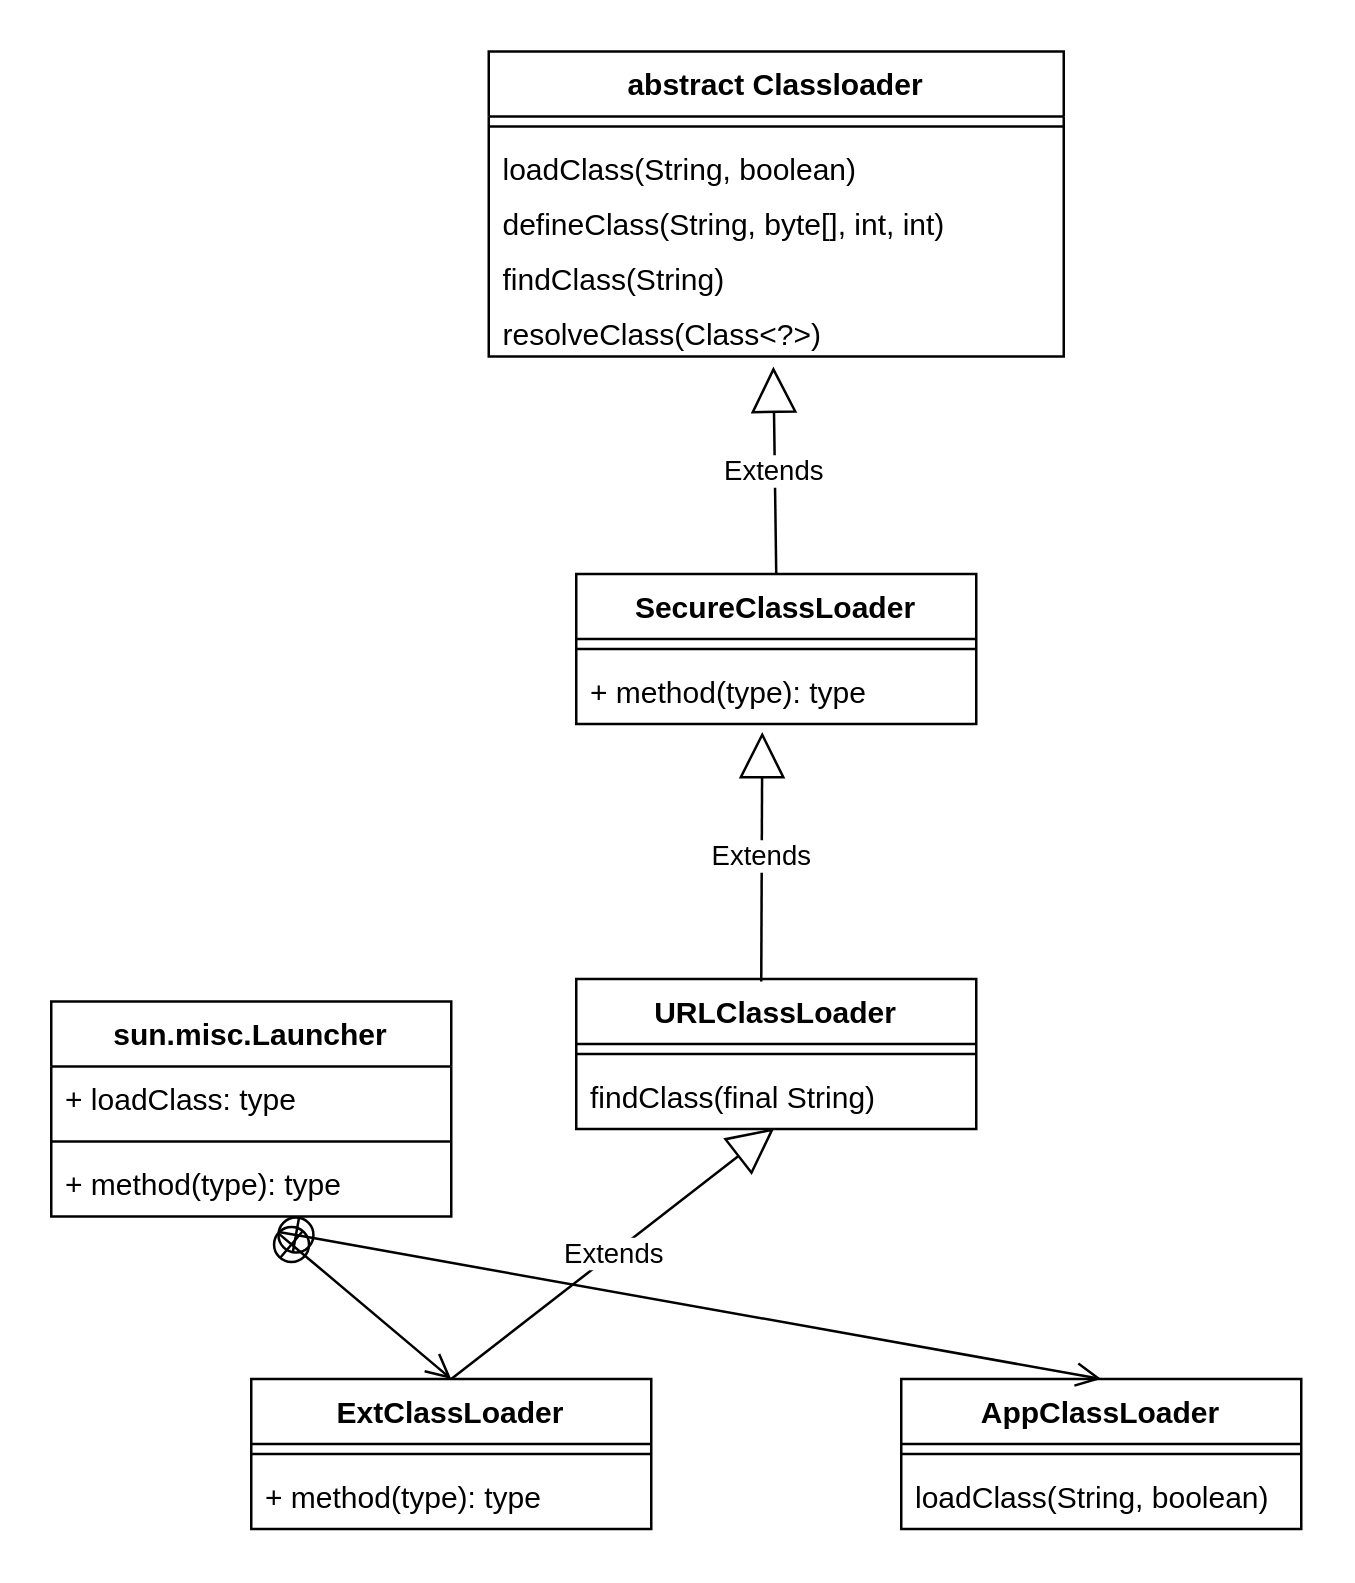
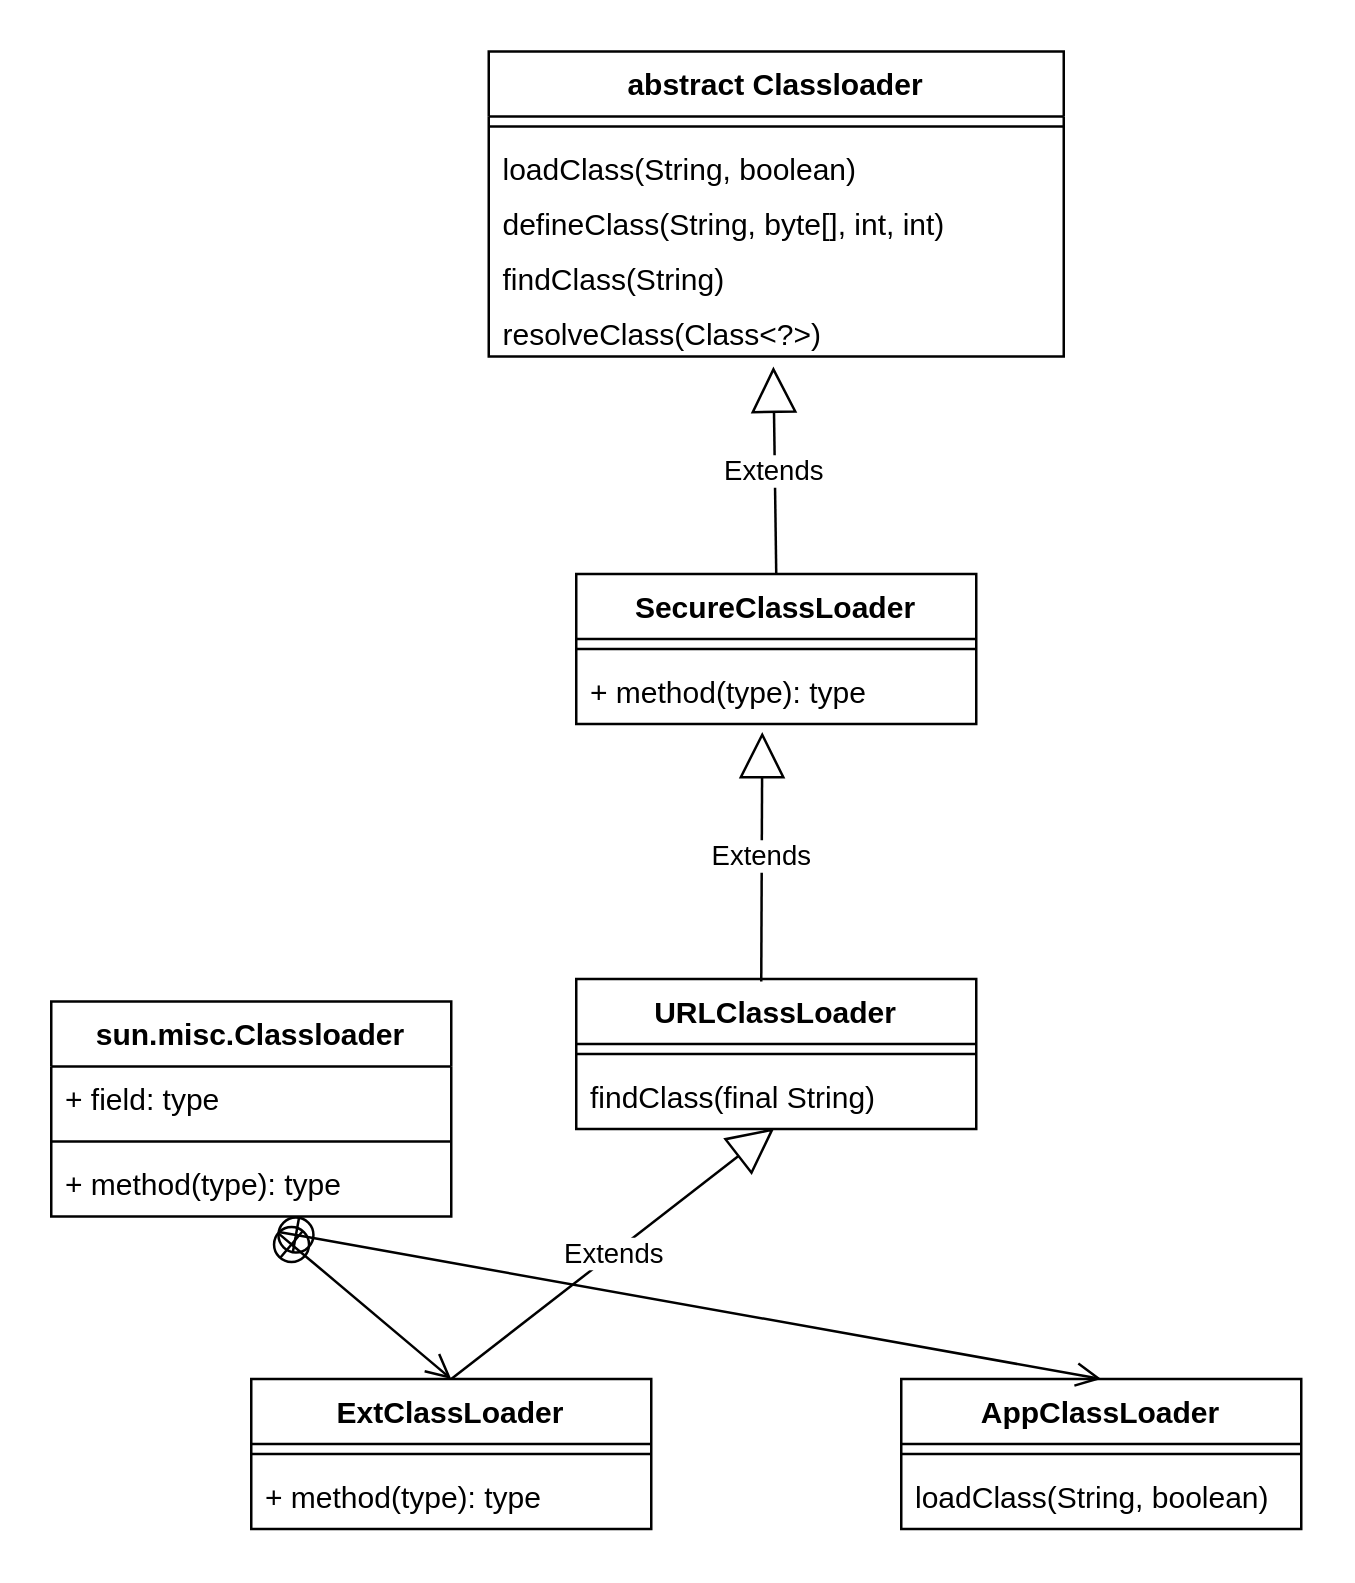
- <mxCell id="25" value="sun.misc.Launcher" style="swimlane;fontStyle=1;align=center;verticalAlign=top;childLayout=stackLayout;horizontal=1;startSize=26;horizontalStack=0;resizeParent=1;resizeParentMax=0;resizeLast=0;collapsible=1;marginBottom=0;fontColor=#000000;" parent="1" vertex="1"><mxGeometry x="20" y="400" width="160" height="86" as="geometry" /></mxCell>
+ <mxCell id="25" value="sun.misc.Classloader" style="swimlane;fontStyle=1;align=center;verticalAlign=top;childLayout=stackLayout;horizontal=1;startSize=26;horizontalStack=0;resizeParent=1;resizeParentMax=0;resizeLast=0;collapsible=1;marginBottom=0;fontColor=#000000;" parent="1" vertex="1"><mxGeometry x="20" y="400" width="160" height="86" as="geometry" /></mxCell>
- <mxCell id="26" value="+ loadClass: type" style="text;strokeColor=none;fillColor=none;align=left;verticalAlign=top;spacingLeft=4;spacingRight=4;overflow=hidden;rotatable=0;points=[[0,0.5],[1,0.5]];portConstraint=eastwest;" parent="25" vertex="1"><mxGeometry y="26" width="160" height="26" as="geometry" /></mxCell>
+ <mxCell id="26" value="+ field: type" style="text;strokeColor=none;fillColor=none;align=left;verticalAlign=top;spacingLeft=4;spacingRight=4;overflow=hidden;rotatable=0;points=[[0,0.5],[1,0.5]];portConstraint=eastwest;" parent="25" vertex="1"><mxGeometry y="26" width="160" height="26" as="geometry" /></mxCell>
